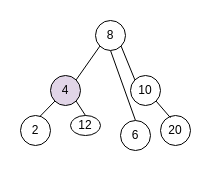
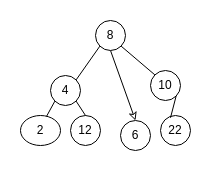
- <mxCell id="14" value="4" style="ellipse;whiteSpace=wrap;html=1;aspect=fixed;fillColor=#e1d5e7;" vertex="1" parent="1"><mxGeometry x="50" y="75" width="30" height="30" as="geometry" /></mxCell>
+ <mxCell id="14" value="4" style="ellipse;whiteSpace=wrap;html=1;aspect=fixed;" vertex="1" parent="1"><mxGeometry x="50" y="75" width="30" height="30" as="geometry" /></mxCell>
- <mxCell id="4" value="10" style="ellipse;whiteSpace=wrap;html=1;aspect=fixed;" vertex="1" parent="1"><mxGeometry x="130" y="75" width="30" height="30" as="geometry" /></mxCell>
+ <mxCell id="4" value="10" style="ellipse;whiteSpace=wrap;html=1;aspect=fixed;" vertex="1" parent="1"><mxGeometry x="150" y="70" width="30" height="30" as="geometry" /></mxCell>
- <mxCell id="8" style="edgeStyle=none;html=1;exitX=0.5;exitY=1;exitDx=0;exitDy=0;entryX=0.5;entryY=0;entryDx=0;entryDy=0;endArrow=none;endFill=0;" edge="1" parent="1" source="10" target="11"><mxGeometry relative="1" as="geometry" /></mxCell>
+ <mxCell id="8" style="edgeStyle=none;html=1;exitX=0.5;exitY=1;exitDx=0;exitDy=0;entryX=0.5;entryY=0;entryDx=0;entryDy=0;endArrow=classic;endFill=0;" edge="1" parent="1" source="10" target="11"><mxGeometry relative="1" as="geometry" /></mxCell>
- <mxCell id="6" value="12" style="ellipse;whiteSpace=wrap;html=1;aspect=fixed;" vertex="1" parent="1"><mxGeometry x="70" y="115" width="30" height="20" as="geometry" /></mxCell>
+ <mxCell id="6" value="12" style="ellipse;whiteSpace=wrap;html=1;aspect=fixed;" vertex="1" parent="1"><mxGeometry x="70" y="115" width="30" height="30" as="geometry" /></mxCell>
- <mxCell id="5" value="2" style="ellipse;whiteSpace=wrap;html=1;aspect=fixed;" vertex="1" parent="1"><mxGeometry x="20" y="115" width="30" height="30" as="geometry" /></mxCell>
+ <mxCell id="5" value="2" style="ellipse;whiteSpace=wrap;html=1;aspect=fixed;" vertex="1" parent="1"><mxGeometry x="20" y="115" width="40" height="30" as="geometry" /></mxCell>
- <mxCell id="2" value="20" style="ellipse;whiteSpace=wrap;html=1;aspect=fixed;" vertex="1" parent="1"><mxGeometry x="160" y="115" width="30" height="30" as="geometry" /></mxCell>
+ <mxCell id="2" value="22" style="ellipse;whiteSpace=wrap;html=1;aspect=fixed;" vertex="1" parent="1"><mxGeometry x="160" y="115" width="30" height="30" as="geometry" /></mxCell>
